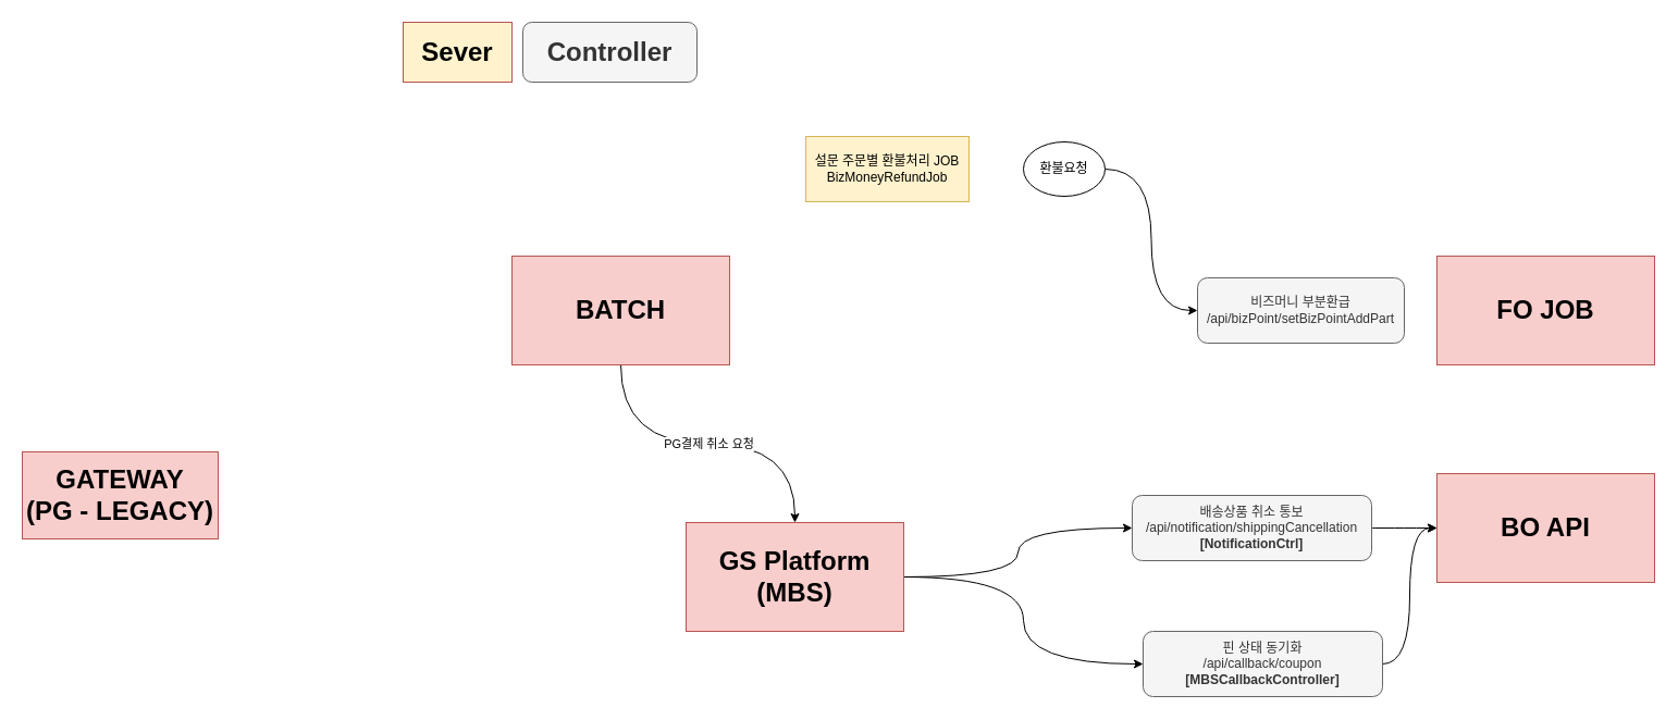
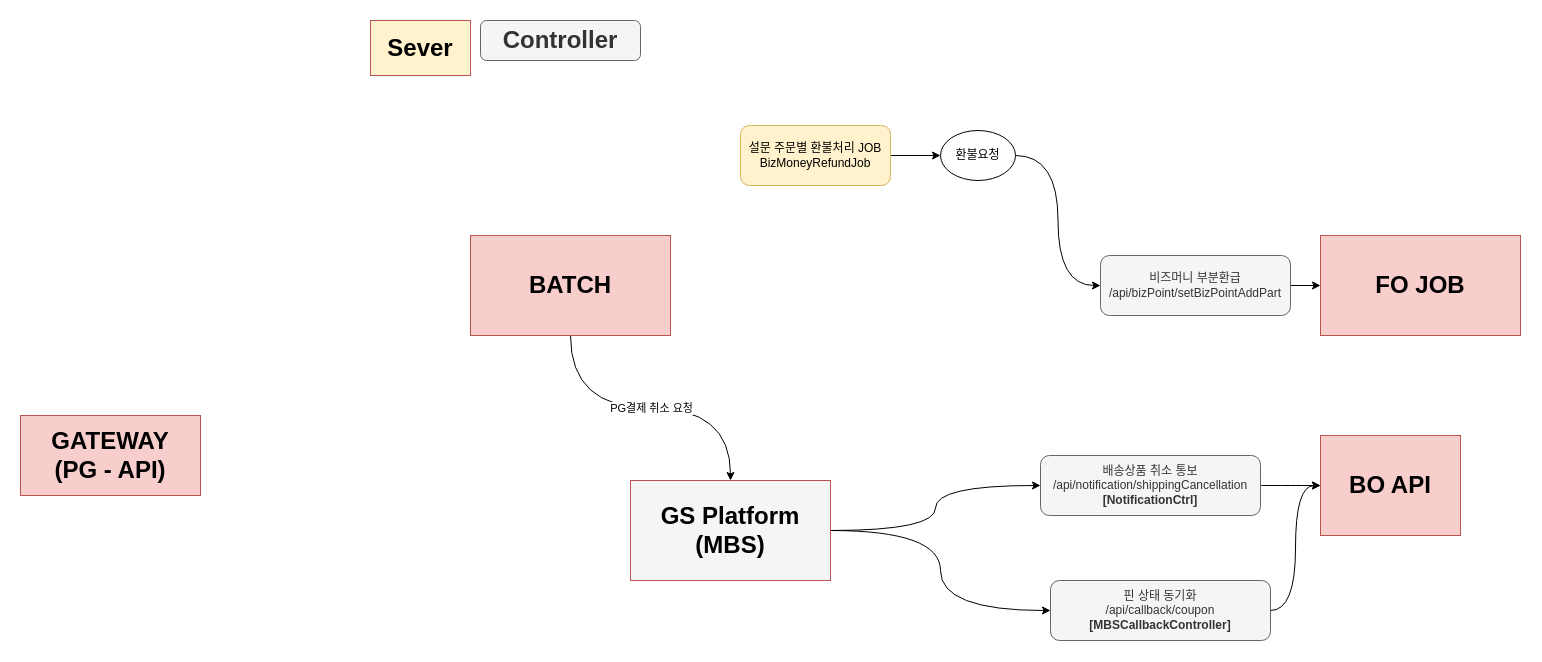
- <mxCell id="17" value="&lt;b&gt;&lt;font style=&quot;font-size: 24px;&quot;&gt;Controller&lt;/font&gt;&lt;/b&gt;" style="rounded=1;whiteSpace=wrap;html=1;fillColor=#f5f5f5;fontColor=#333333;strokeColor=#666666;" parent="1" vertex="1"><mxGeometry x="480" y="20" width="160" height="55" as="geometry" /></mxCell>
+ <mxCell id="17" value="&lt;b&gt;&lt;font style=&quot;font-size: 24px;&quot;&gt;Controller&lt;/font&gt;&lt;/b&gt;" style="rounded=1;whiteSpace=wrap;html=1;fillColor=#f5f5f5;fontColor=#333333;strokeColor=#666666;" parent="1" vertex="1"><mxGeometry x="480" y="20" width="160" height="40" as="geometry" /></mxCell>
- <mxCell id="5" value="설문 주문별 환불처리 JOB&lt;div&gt;BizMoneyRefundJob&lt;br&gt;&lt;/div&gt;" style="whiteSpace=wrap;html=1;fillColor=#fff2cc;strokeColor=#d6b656;rounded=0;" parent="1" vertex="1"><mxGeometry x="740" y="125" width="150" height="60" as="geometry" /></mxCell>
+ <mxCell id="5" value="설문 주문별 환불처리 JOB&lt;div&gt;BizMoneyRefundJob&lt;br&gt;&lt;/div&gt;" style="rounded=1;whiteSpace=wrap;html=1;fillColor=#fff2cc;strokeColor=#d6b656;" parent="1" vertex="1"><mxGeometry x="740" y="125" width="150" height="60" as="geometry" /></mxCell>
+ <mxCell id="4" style="edgeStyle=orthogonalEdgeStyle;rounded=0;orthogonalLoop=1;jettySize=auto;html=1;entryX=0;entryY=0.5;entryDx=0;entryDy=0;" parent="1" source="5" target="7" edge="1"><mxGeometry relative="1" as="geometry" /></mxCell>
+ <mxCell id="9" style="edgeStyle=orthogonalEdgeStyle;rounded=0;orthogonalLoop=1;jettySize=auto;html=1;entryX=0;entryY=0.5;entryDx=0;entryDy=0;" parent="1" source="10" target="8" edge="1"><mxGeometry relative="1" as="geometry" /></mxCell>
- <mxCell id="19" value="&lt;span style=&quot;font-size: 24px;&quot;&gt;&lt;b&gt;GATEWAY&lt;/b&gt;&lt;/span&gt;&lt;div&gt;&lt;span style=&quot;font-size: 24px;&quot;&gt;&lt;b&gt;(PG - LEGACY)&lt;/b&gt;&lt;/span&gt;&lt;/div&gt;" style="rounded=0;whiteSpace=wrap;html=1;fillColor=#f8cecc;strokeColor=#b85450;" vertex="1" parent="1"><mxGeometry x="20" y="415" width="180" height="80" as="geometry" /></mxCell>
+ <mxCell id="19" value="&lt;span style=&quot;font-size: 24px;&quot;&gt;&lt;b&gt;GATEWAY&lt;/b&gt;&lt;/span&gt;&lt;div&gt;&lt;span style=&quot;font-size: 24px;&quot;&gt;&lt;b&gt;(PG - API)&lt;/b&gt;&lt;/span&gt;&lt;/div&gt;" style="rounded=0;whiteSpace=wrap;html=1;fillColor=#f8cecc;strokeColor=#b85450;" vertex="1" parent="1"><mxGeometry x="20" y="415" width="180" height="80" as="geometry" /></mxCell>
- <mxCell id="14" value="&lt;span style=&quot;font-size: 24px;&quot;&gt;&lt;b&gt;BO API&lt;/b&gt;&lt;/span&gt;" style="rounded=0;whiteSpace=wrap;html=1;fillColor=#f8cecc;strokeColor=#b85450;" parent="1" vertex="1"><mxGeometry x="1320" y="435" width="200" height="100" as="geometry" /></mxCell>
+ <mxCell id="14" value="&lt;span style=&quot;font-size: 24px;&quot;&gt;&lt;b&gt;BO API&lt;/b&gt;&lt;/span&gt;" style="rounded=0;whiteSpace=wrap;html=1;fillColor=#f8cecc;strokeColor=#b85450;" parent="1" vertex="1"><mxGeometry x="1320" y="435" width="140" height="100" as="geometry" /></mxCell>
- <mxCell id="13" value="&lt;span style=&quot;font-size: 24px;&quot;&gt;&lt;b&gt;GS Platform&lt;br&gt;(MBS)&lt;/b&gt;&lt;/span&gt;" style="rounded=0;whiteSpace=wrap;html=1;fillColor=#f8cecc;strokeColor=#b85450;" parent="1" vertex="1"><mxGeometry x="630" y="480" width="200" height="100" as="geometry" /></mxCell>
+ <mxCell id="13" value="&lt;span style=&quot;font-size: 24px;&quot;&gt;&lt;b&gt;GS Platform&lt;br&gt;(MBS)&lt;/b&gt;&lt;/span&gt;" style="rounded=0;whiteSpace=wrap;html=1;fillColor=#f5f5f5;strokeColor=#b85450;" parent="1" vertex="1"><mxGeometry x="630" y="480" width="200" height="100" as="geometry" /></mxCell>
